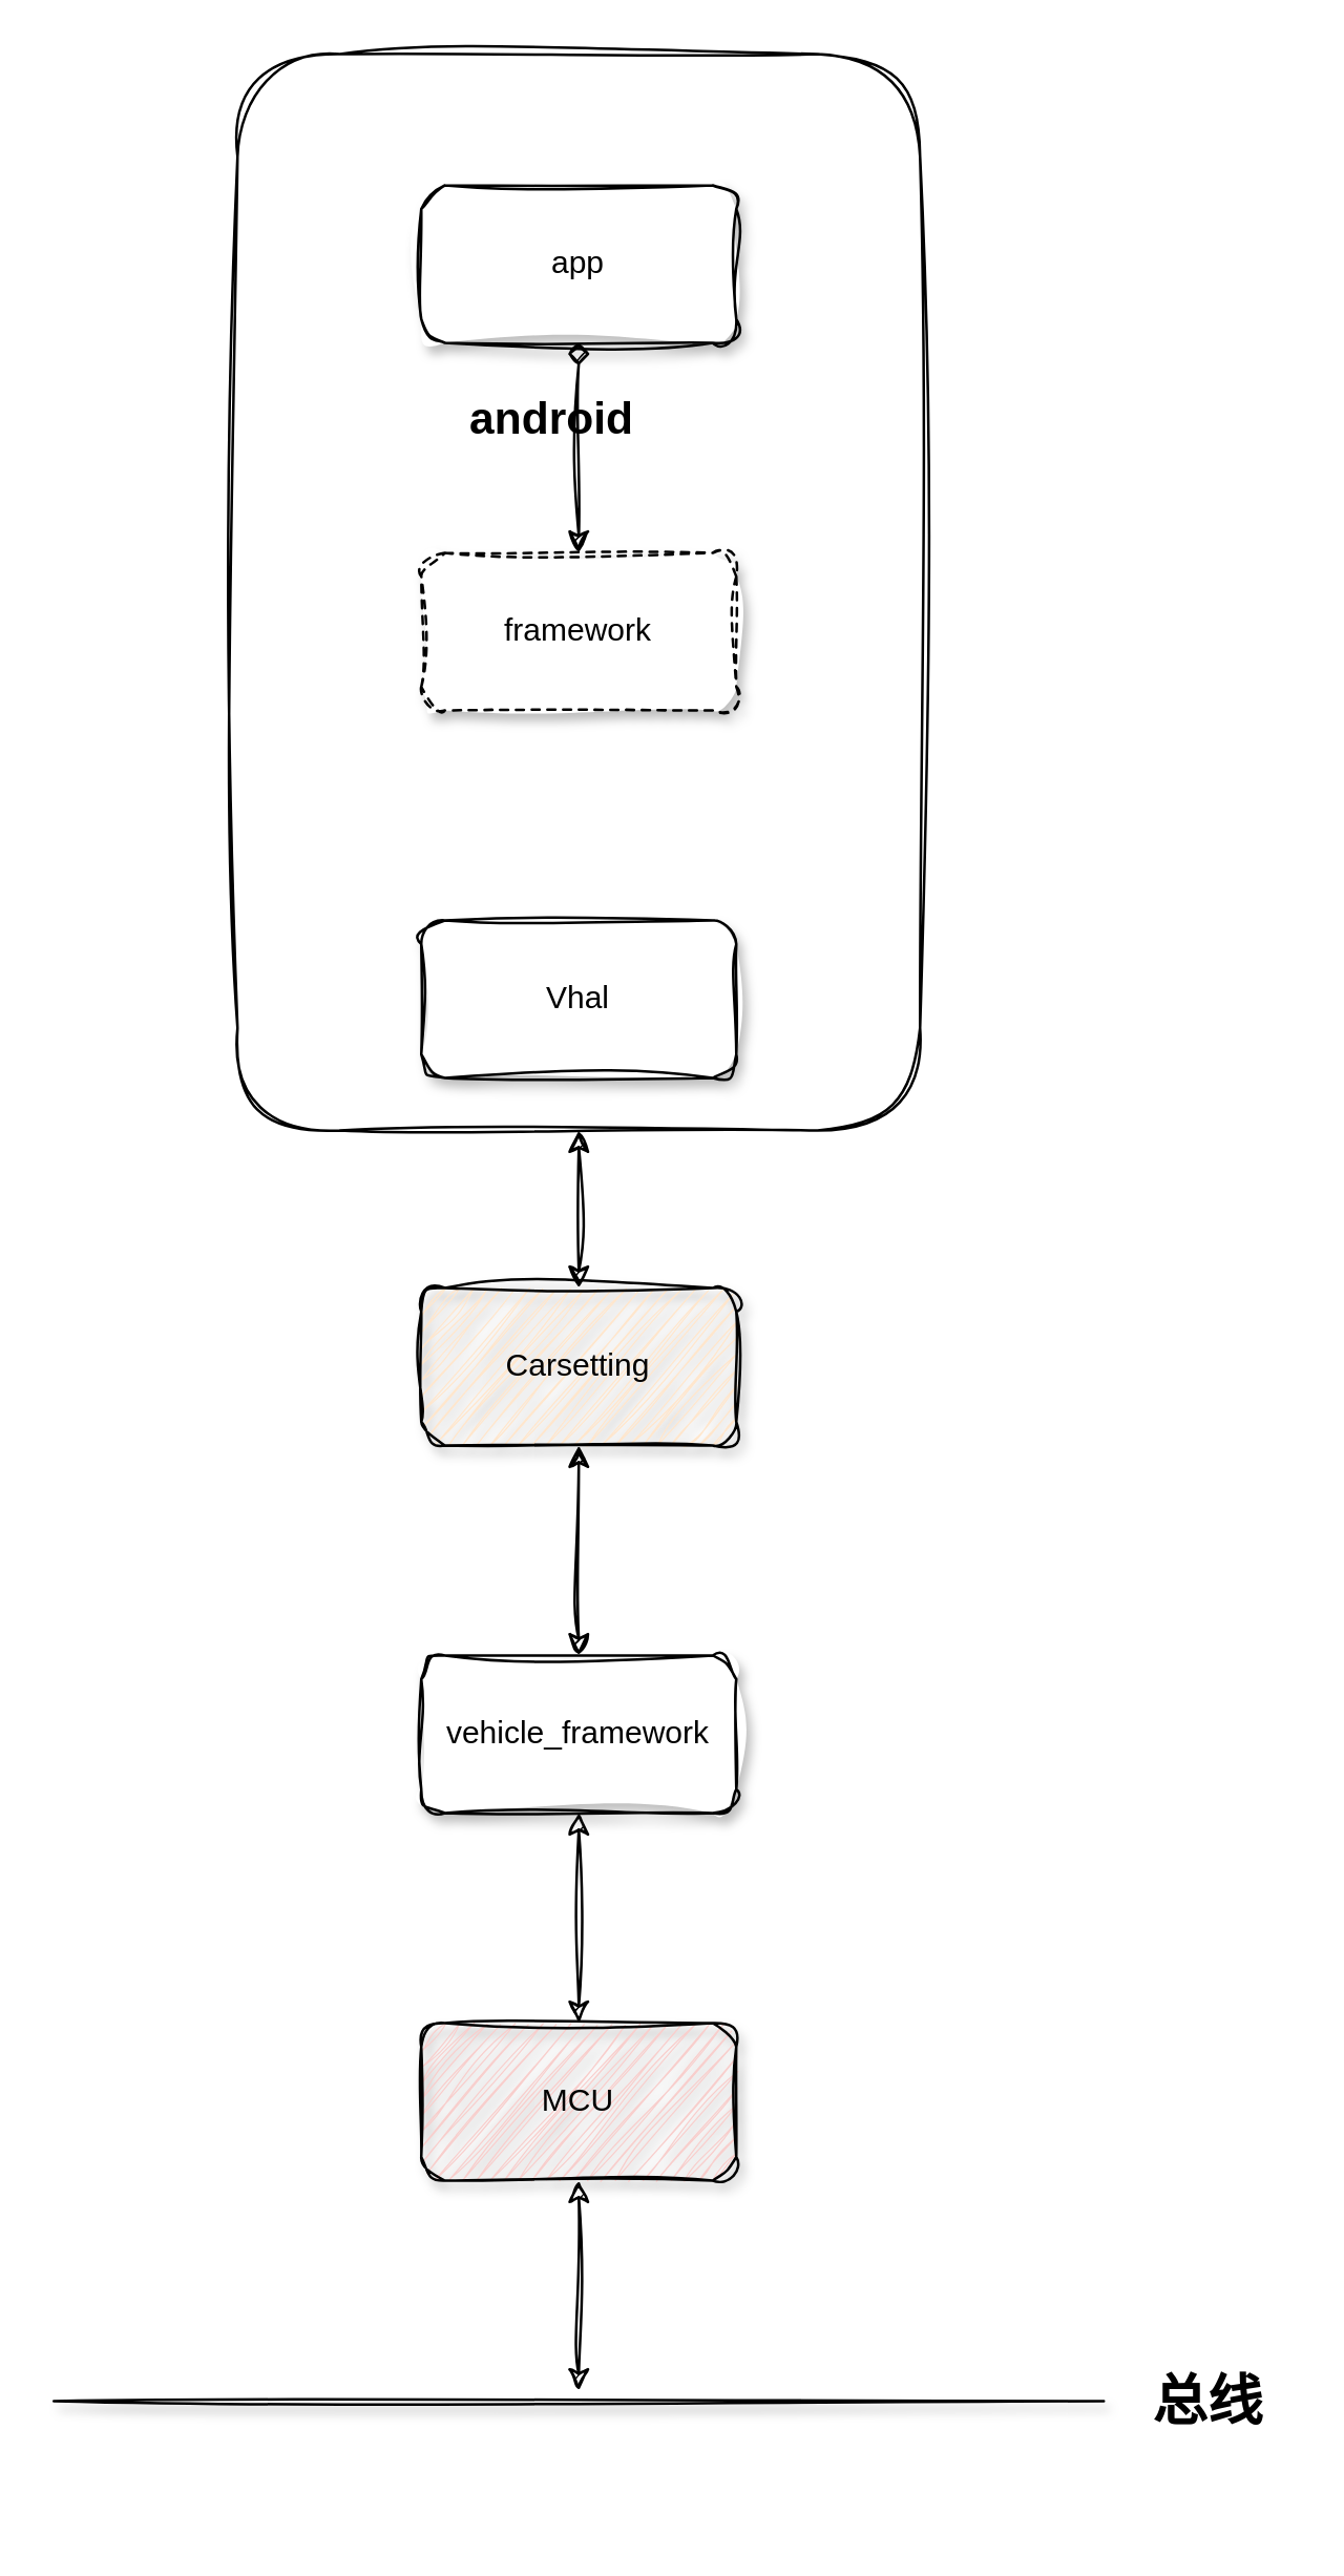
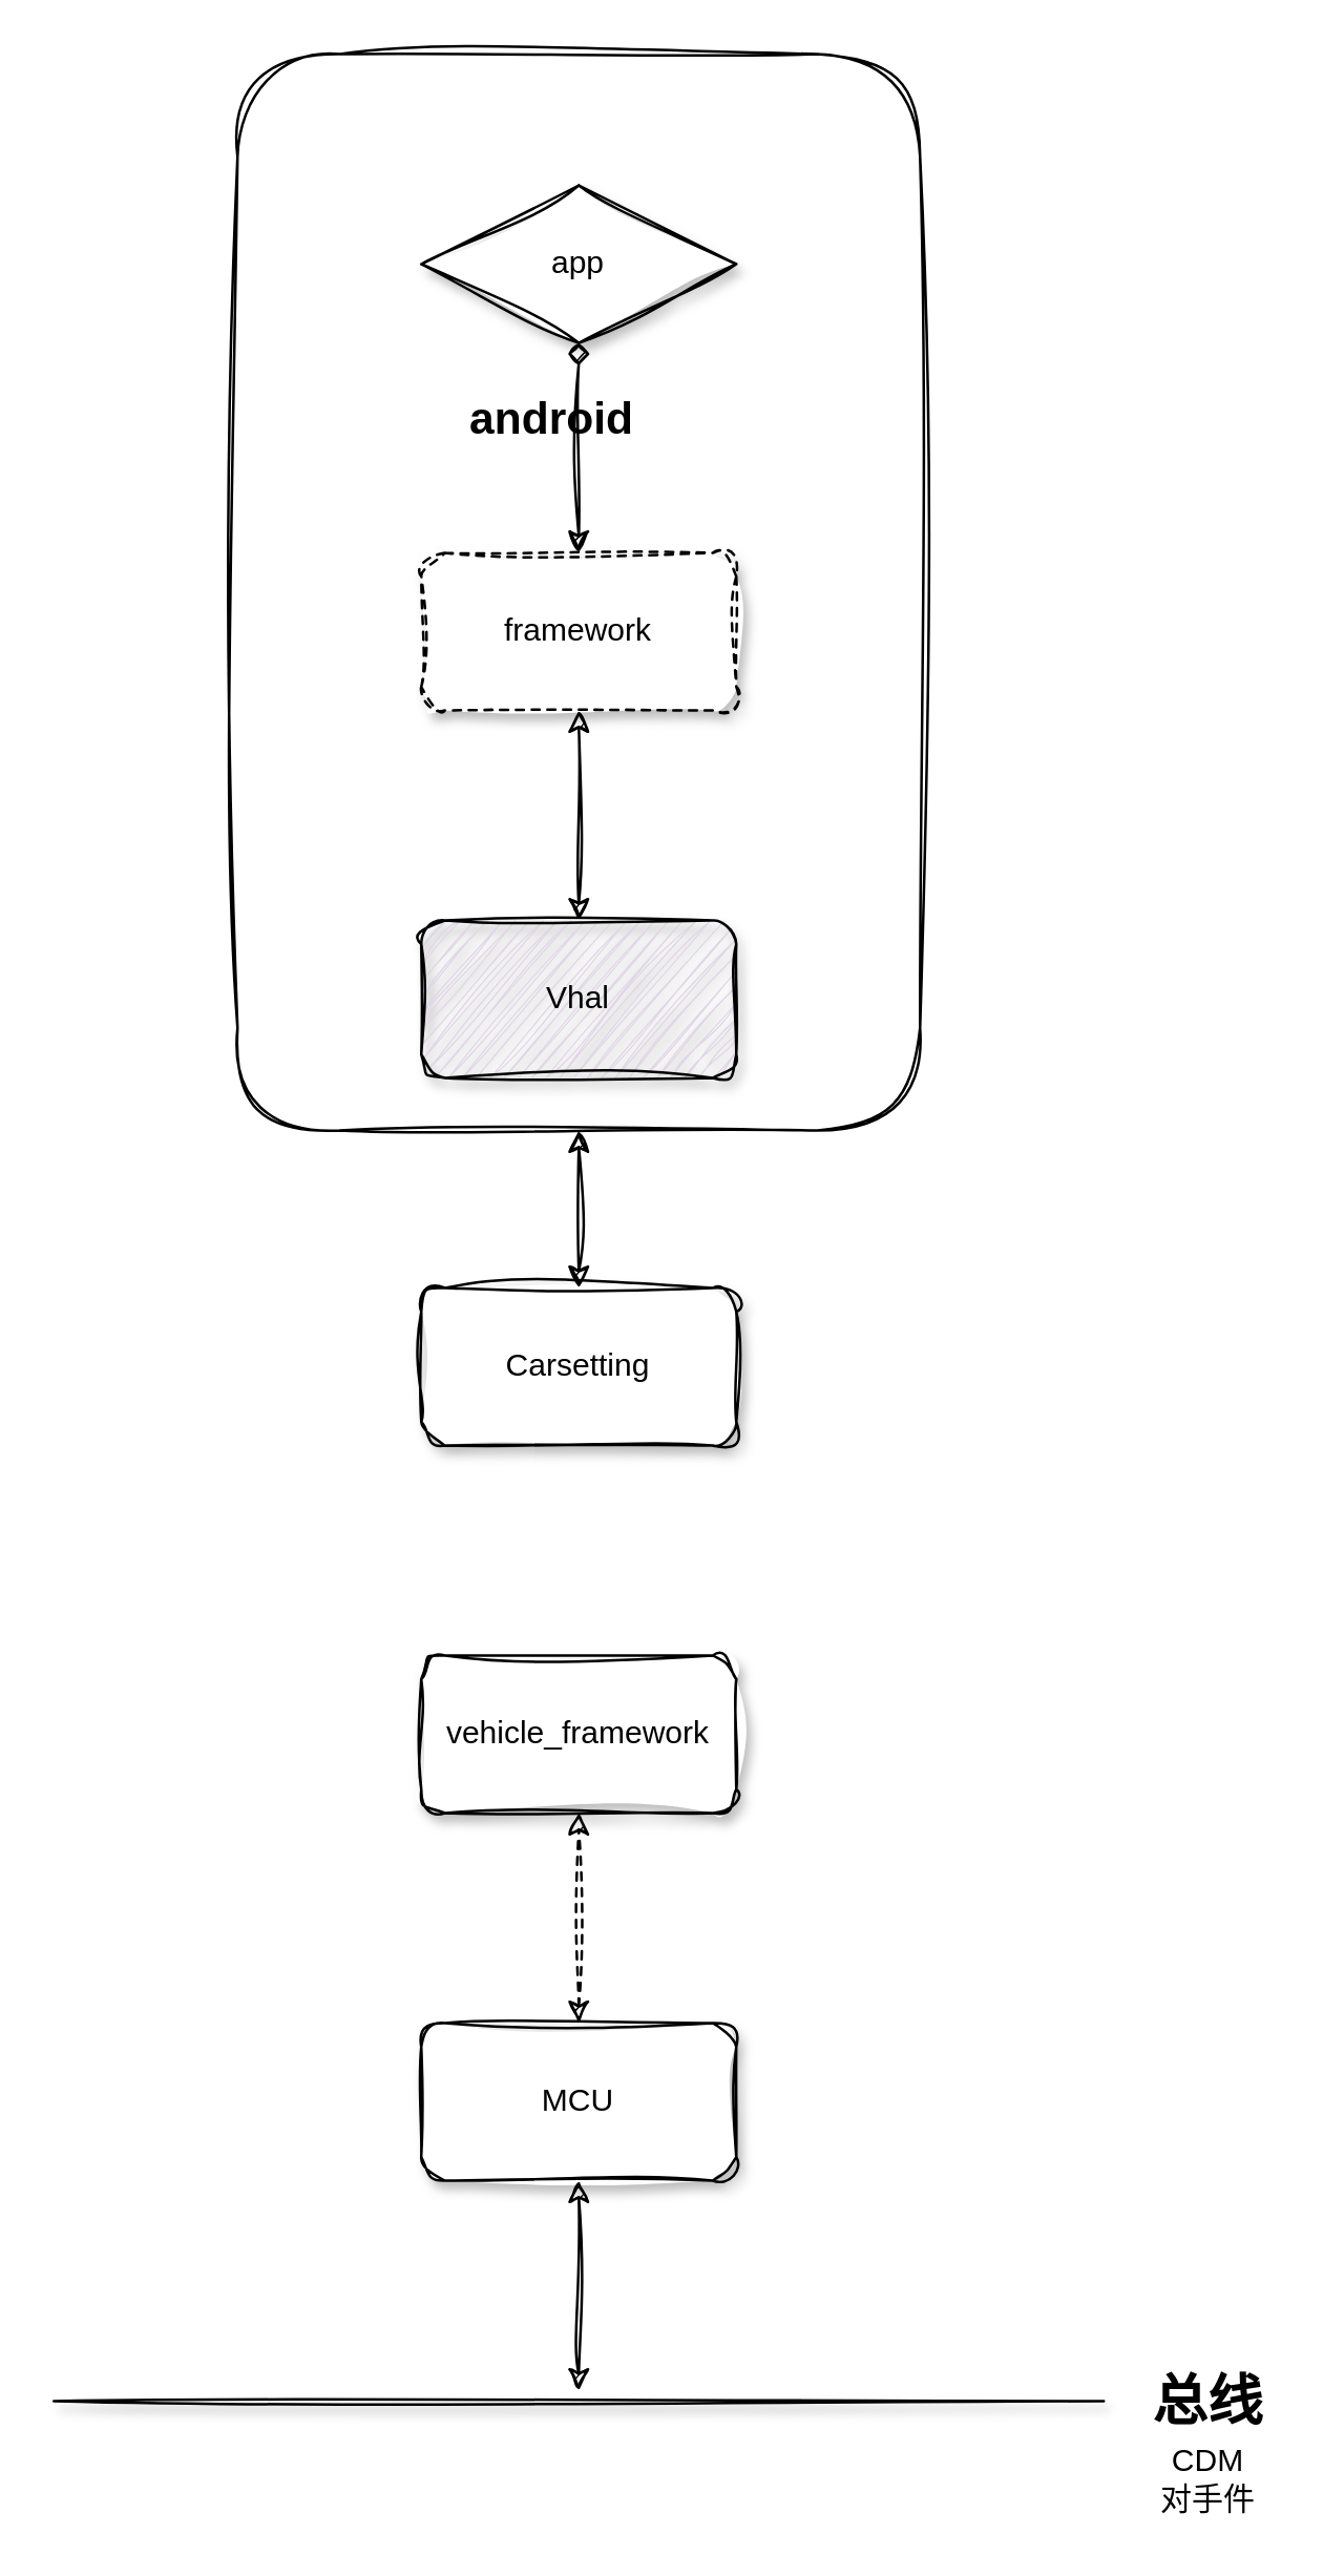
- <mxCell id="12" value="app" style="whiteSpace=wrap;html=1;rounded=1;shadow=1;sketch=1;curveFitting=1;jiggle=2;" vertex="1" parent="8"><mxGeometry width="120" height="60" as="geometry" /></mxCell>
+ <mxCell id="12" value="app" style="rhombus;whiteSpace=wrap;html=1;shadow=1;sketch=1;curveFitting=1;jiggle=2;" vertex="1" parent="8"><mxGeometry width="120" height="60" as="geometry" /></mxCell>
+ <mxCell id="14" value="" style="endArrow=classic;startArrow=classic;html=1;rounded=1;sketch=1;hachureGap=4;jiggle=2;curveFitting=1;fontFamily=Architects Daughter;fontSource=https%3A%2F%2Ffonts.googleapis.com%2Fcss%3Ffamily%3DArchitects%2BDaughter;exitX=0.5;exitY=0;exitDx=0;exitDy=0;entryX=0.5;entryY=1;entryDx=0;entryDy=0;" edge="1" parent="8" source="10" target="11"><mxGeometry width="50" height="50" relative="1" as="geometry"><mxPoint x="160" y="200" as="sourcePoint" /><mxPoint x="210" y="150" as="targetPoint" /></mxGeometry></mxCell>
- <mxCell id="10" value="Vhal" style="whiteSpace=wrap;html=1;rounded=1;shadow=1;sketch=1;curveFitting=1;jiggle=2;" vertex="1" parent="8"><mxGeometry y="280" width="120" height="60" as="geometry" /></mxCell>
+ <mxCell id="10" value="Vhal" style="whiteSpace=wrap;html=1;rounded=1;shadow=1;sketch=1;curveFitting=1;jiggle=2;fillColor=#e1d5e7;" vertex="1" parent="8"><mxGeometry y="280" width="120" height="60" as="geometry" /></mxCell>
- <mxCell id="2" value="Carsetting" style="rounded=1;whiteSpace=wrap;html=1;shadow=1;sketch=1;curveFitting=1;jiggle=2;fillColor=#ffe6cc;" vertex="1" parent="1"><mxGeometry x="160" y="490" width="120" height="60" as="geometry" /></mxCell>
+ <mxCell id="2" value="Carsetting" style="rounded=1;whiteSpace=wrap;html=1;shadow=1;sketch=1;curveFitting=1;jiggle=2;" vertex="1" parent="1"><mxGeometry x="160" y="490" width="120" height="60" as="geometry" /></mxCell>
- <mxCell id="16" value="" style="endArrow=classic;startArrow=classic;html=1;rounded=1;sketch=1;hachureGap=4;jiggle=2;curveFitting=1;fontFamily=Architects Daughter;fontSource=https%3A%2F%2Ffonts.googleapis.com%2Fcss%3Ffamily%3DArchitects%2BDaughter;entryX=0.5;entryY=1;entryDx=0;entryDy=0;exitX=0.5;exitY=0;exitDx=0;exitDy=0;" edge="1" parent="1" source="3" target="2"><mxGeometry width="50" height="50" relative="1" as="geometry"><mxPoint x="320" y="670" as="sourcePoint" /><mxPoint x="370" y="620" as="targetPoint" /></mxGeometry></mxCell>
- <mxCell id="18" value="" style="endArrow=classic;startArrow=classic;html=1;rounded=1;sketch=1;hachureGap=4;jiggle=2;curveFitting=1;fontFamily=Architects Daughter;fontSource=https%3A%2F%2Ffonts.googleapis.com%2Fcss%3Ffamily%3DArchitects%2BDaughter;entryX=0.5;entryY=1;entryDx=0;entryDy=0;exitX=0.5;exitY=0;exitDx=0;exitDy=0;" edge="1" parent="1" source="4" target="3"><mxGeometry width="50" height="50" relative="1" as="geometry"><mxPoint x="240" y="650" as="sourcePoint" /><mxPoint x="240" y="570" as="targetPoint" /></mxGeometry></mxCell>
+ <mxCell id="18" value="" style="endArrow=classic;startArrow=classic;html=1;rounded=1;sketch=1;hachureGap=4;jiggle=2;curveFitting=1;fontFamily=Architects Daughter;fontSource=https%3A%2F%2Ffonts.googleapis.com%2Fcss%3Ffamily%3DArchitects%2BDaughter;entryX=0.5;entryY=1;entryDx=0;entryDy=0;exitX=0.5;exitY=0;exitDx=0;exitDy=0;dashed=1;" edge="1" parent="1" source="4" target="3"><mxGeometry width="50" height="50" relative="1" as="geometry"><mxPoint x="240" y="650" as="sourcePoint" /><mxPoint x="240" y="570" as="targetPoint" /></mxGeometry></mxCell>
- <mxCell id="4" value="MCU" style="whiteSpace=wrap;html=1;rounded=1;shadow=1;sketch=1;curveFitting=1;jiggle=2;fillColor=#f8cecc;" vertex="1" parent="1"><mxGeometry x="160" y="770" width="120" height="60" as="geometry" /></mxCell>
+ <mxCell id="4" value="MCU" style="whiteSpace=wrap;html=1;rounded=1;shadow=1;sketch=1;curveFitting=1;jiggle=2;" vertex="1" parent="1"><mxGeometry x="160" y="770" width="120" height="60" as="geometry" /></mxCell>
+ <mxCell id="7" value="CDM&lt;div&gt;对手件&lt;/div&gt;" style="text;strokeColor=none;align=center;fillColor=none;html=1;verticalAlign=middle;whiteSpace=wrap;rounded=1;shadow=1;sketch=1;curveFitting=1;jiggle=2;" vertex="1" parent="1"><mxGeometry x="430" y="929" width="60" height="30" as="geometry" /></mxCell>
